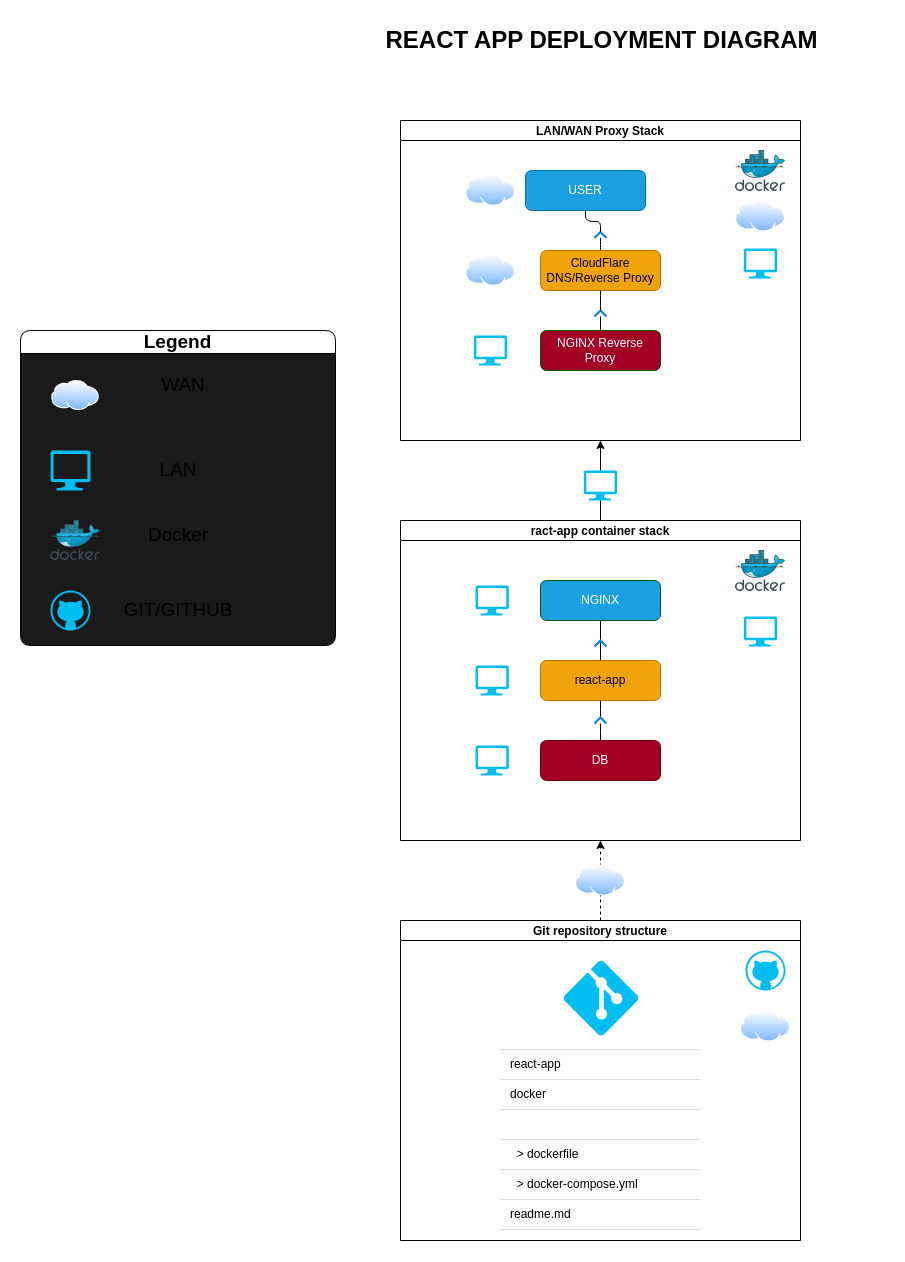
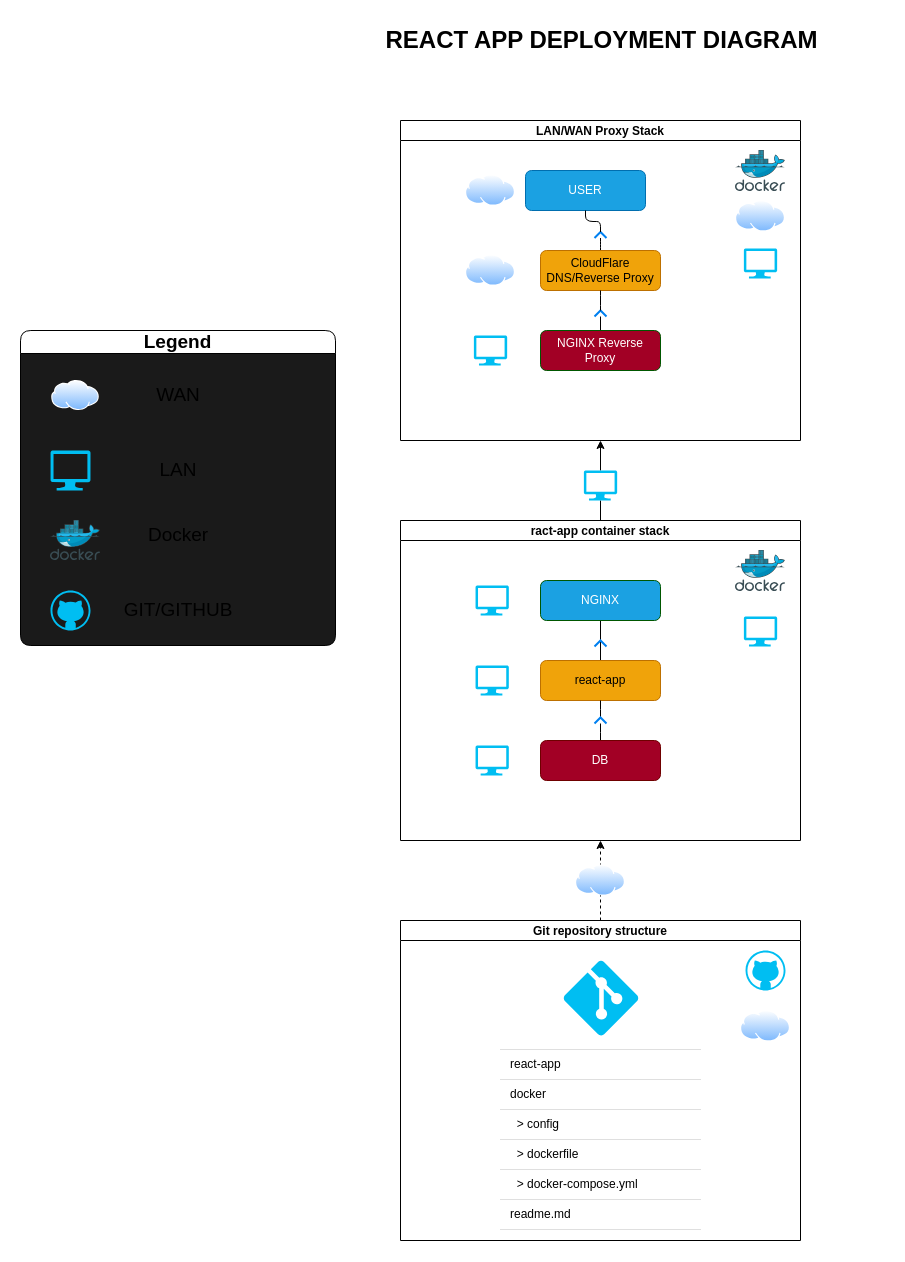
- <mxCell id="58" value="WAN" style="text;html=1;strokeColor=none;fillColor=none;align=center;verticalAlign=middle;whiteSpace=wrap;rounded=0;glass=0;labelBackgroundColor=none;labelBorderColor=none;fillStyle=auto;fontSize=19;fontColor=default;" parent="53" vertex="1"><mxGeometry x="132.5" y="40" width="60" height="30" as="geometry" /></mxCell>
+ <mxCell id="58" value="WAN" style="text;html=1;strokeColor=none;fillColor=none;align=center;verticalAlign=middle;whiteSpace=wrap;rounded=0;glass=0;labelBackgroundColor=none;labelBorderColor=none;fillStyle=auto;fontSize=19;fontColor=default;" parent="53" vertex="1"><mxGeometry x="127.5" y="50" width="60" height="30" as="geometry" /></mxCell>
+ <mxCell id="12" value="&amp;nbsp; &amp;gt; config" style="shape=partialRectangle;whiteSpace=wrap;left=0;right=0;fillColor=none;strokeColor=#DFDFDF;html=1;shadow=0;dashed=0;perimeter=none;whiteSpace=wrap;resizeWidth=1;align=left;spacing=10;rounded=1;glass=0;fillStyle=auto;fontColor=default;" parent="4" vertex="1"><mxGeometry x="100" y="189" width="200" height="30" as="geometry" /></mxCell>
